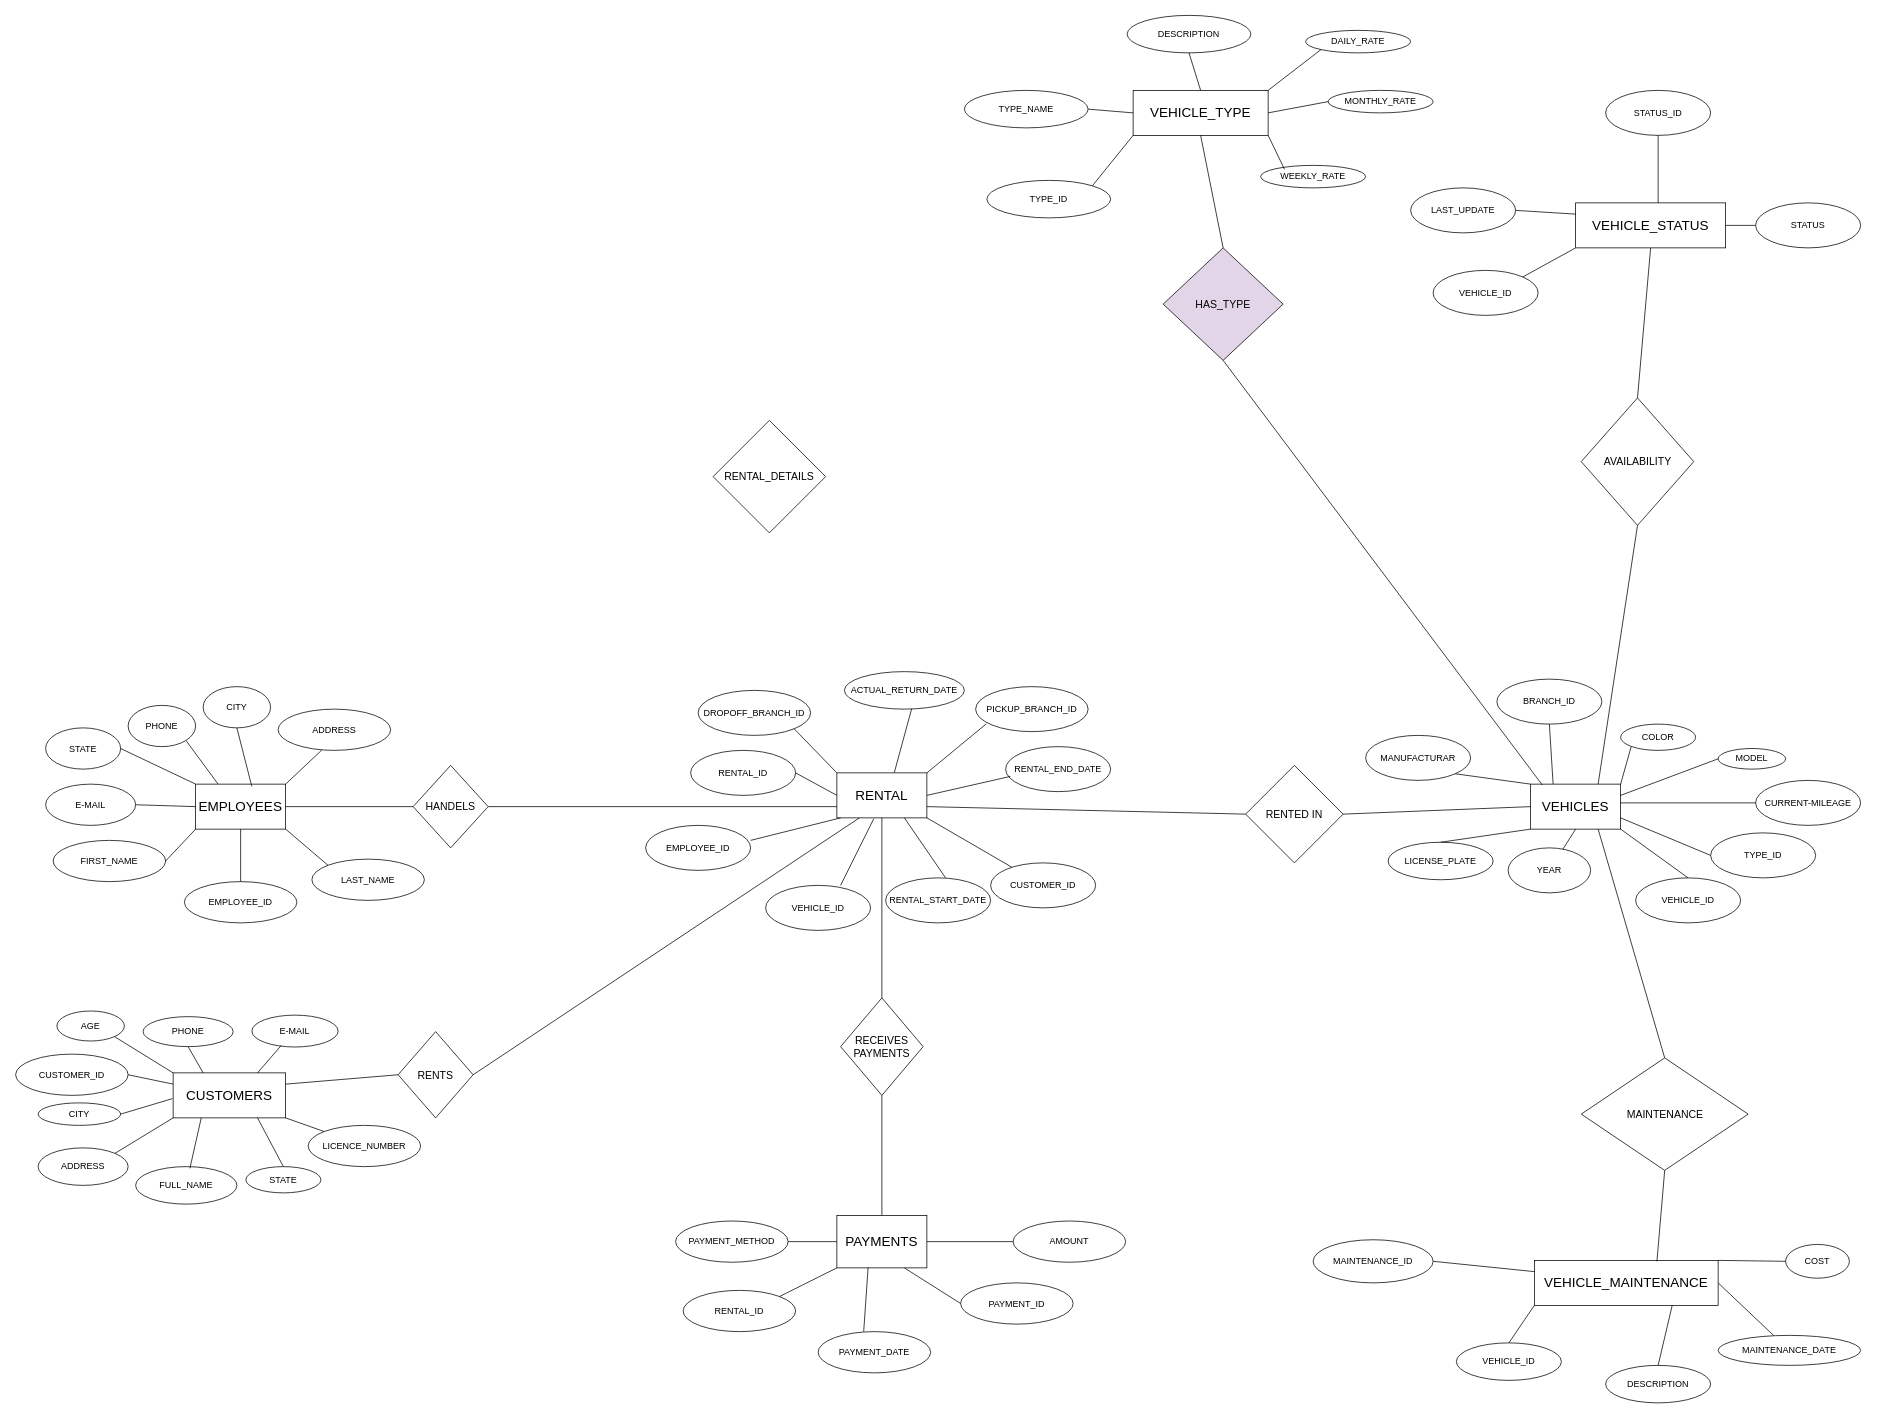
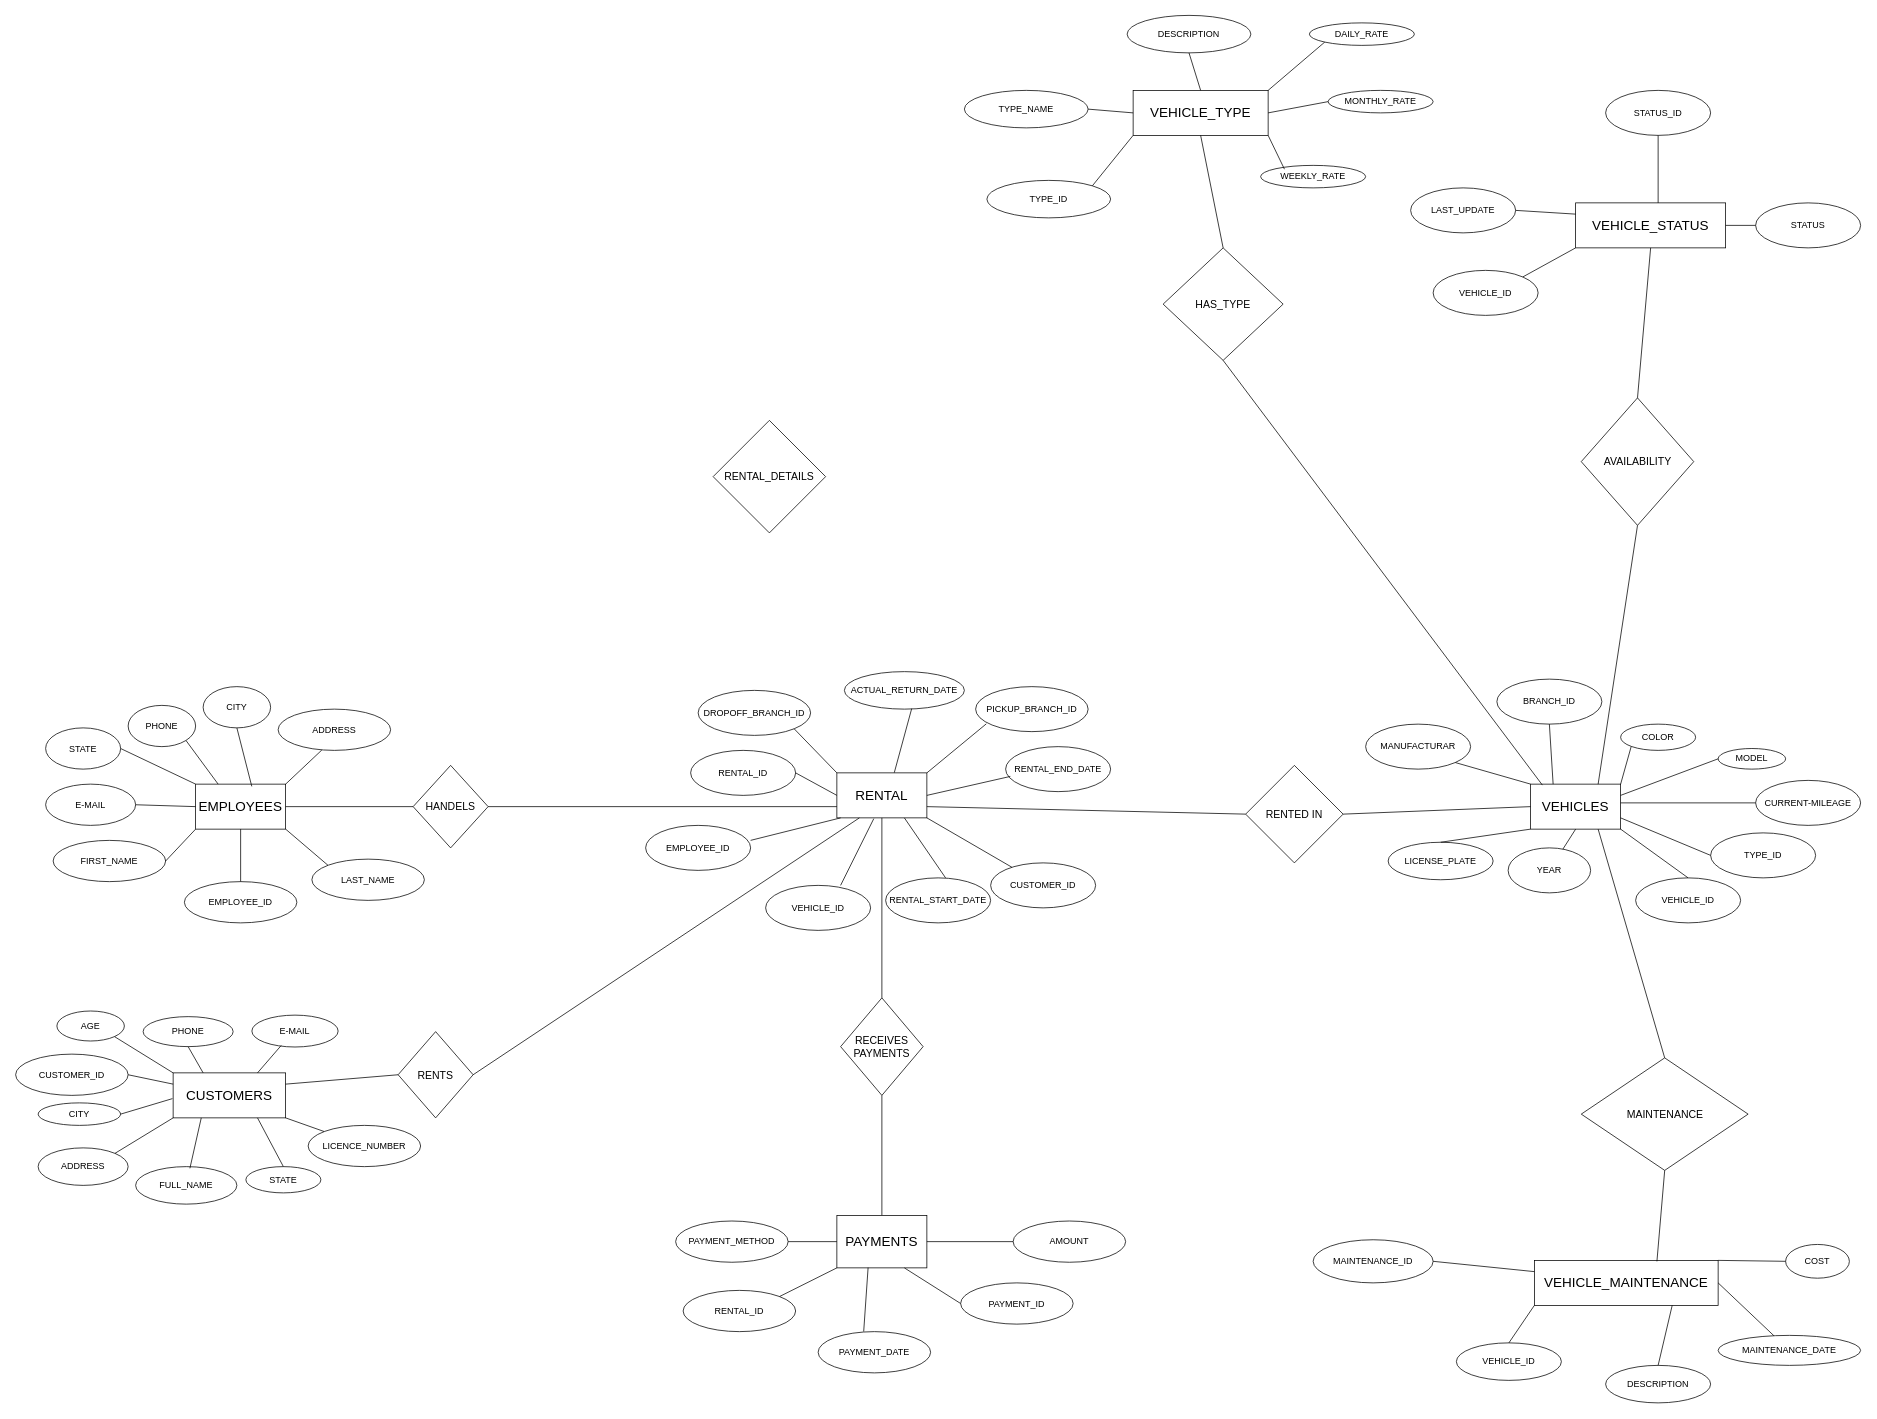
- <mxCell id="134" value="DAILY_RATE" style="ellipse;whiteSpace=wrap;html=1;" vertex="1" parent="1"><mxGeometry x="1740" y="40" width="140" height="30" as="geometry" /></mxCell>
+ <mxCell id="134" value="DAILY_RATE" style="ellipse;whiteSpace=wrap;html=1;" vertex="1" parent="1"><mxGeometry x="1745" y="30" width="140" height="30" as="geometry" /></mxCell>
- <mxCell id="125" value="&lt;span style=&quot;font-size: 14px;&quot;&gt;HAS_TYPE&lt;/span&gt;" style="rhombus;whiteSpace=wrap;html=1;fillColor=#e1d5e7;" vertex="1" parent="1"><mxGeometry x="1550" y="330" width="160" height="150" as="geometry" /></mxCell>
+ <mxCell id="125" value="&lt;span style=&quot;font-size: 14px;&quot;&gt;HAS_TYPE&lt;/span&gt;" style="rhombus;whiteSpace=wrap;html=1;" vertex="1" parent="1"><mxGeometry x="1550" y="330" width="160" height="150" as="geometry" /></mxCell>
- <mxCell id="88" value="MANUFACTURAR" style="ellipse;whiteSpace=wrap;html=1;" vertex="1" parent="1"><mxGeometry x="1820" y="980" width="140" height="60" as="geometry" /></mxCell>
+ <mxCell id="88" value="MANUFACTURAR" style="ellipse;whiteSpace=wrap;html=1;" vertex="1" parent="1"><mxGeometry x="1820" y="965" width="140" height="60" as="geometry" /></mxCell>
